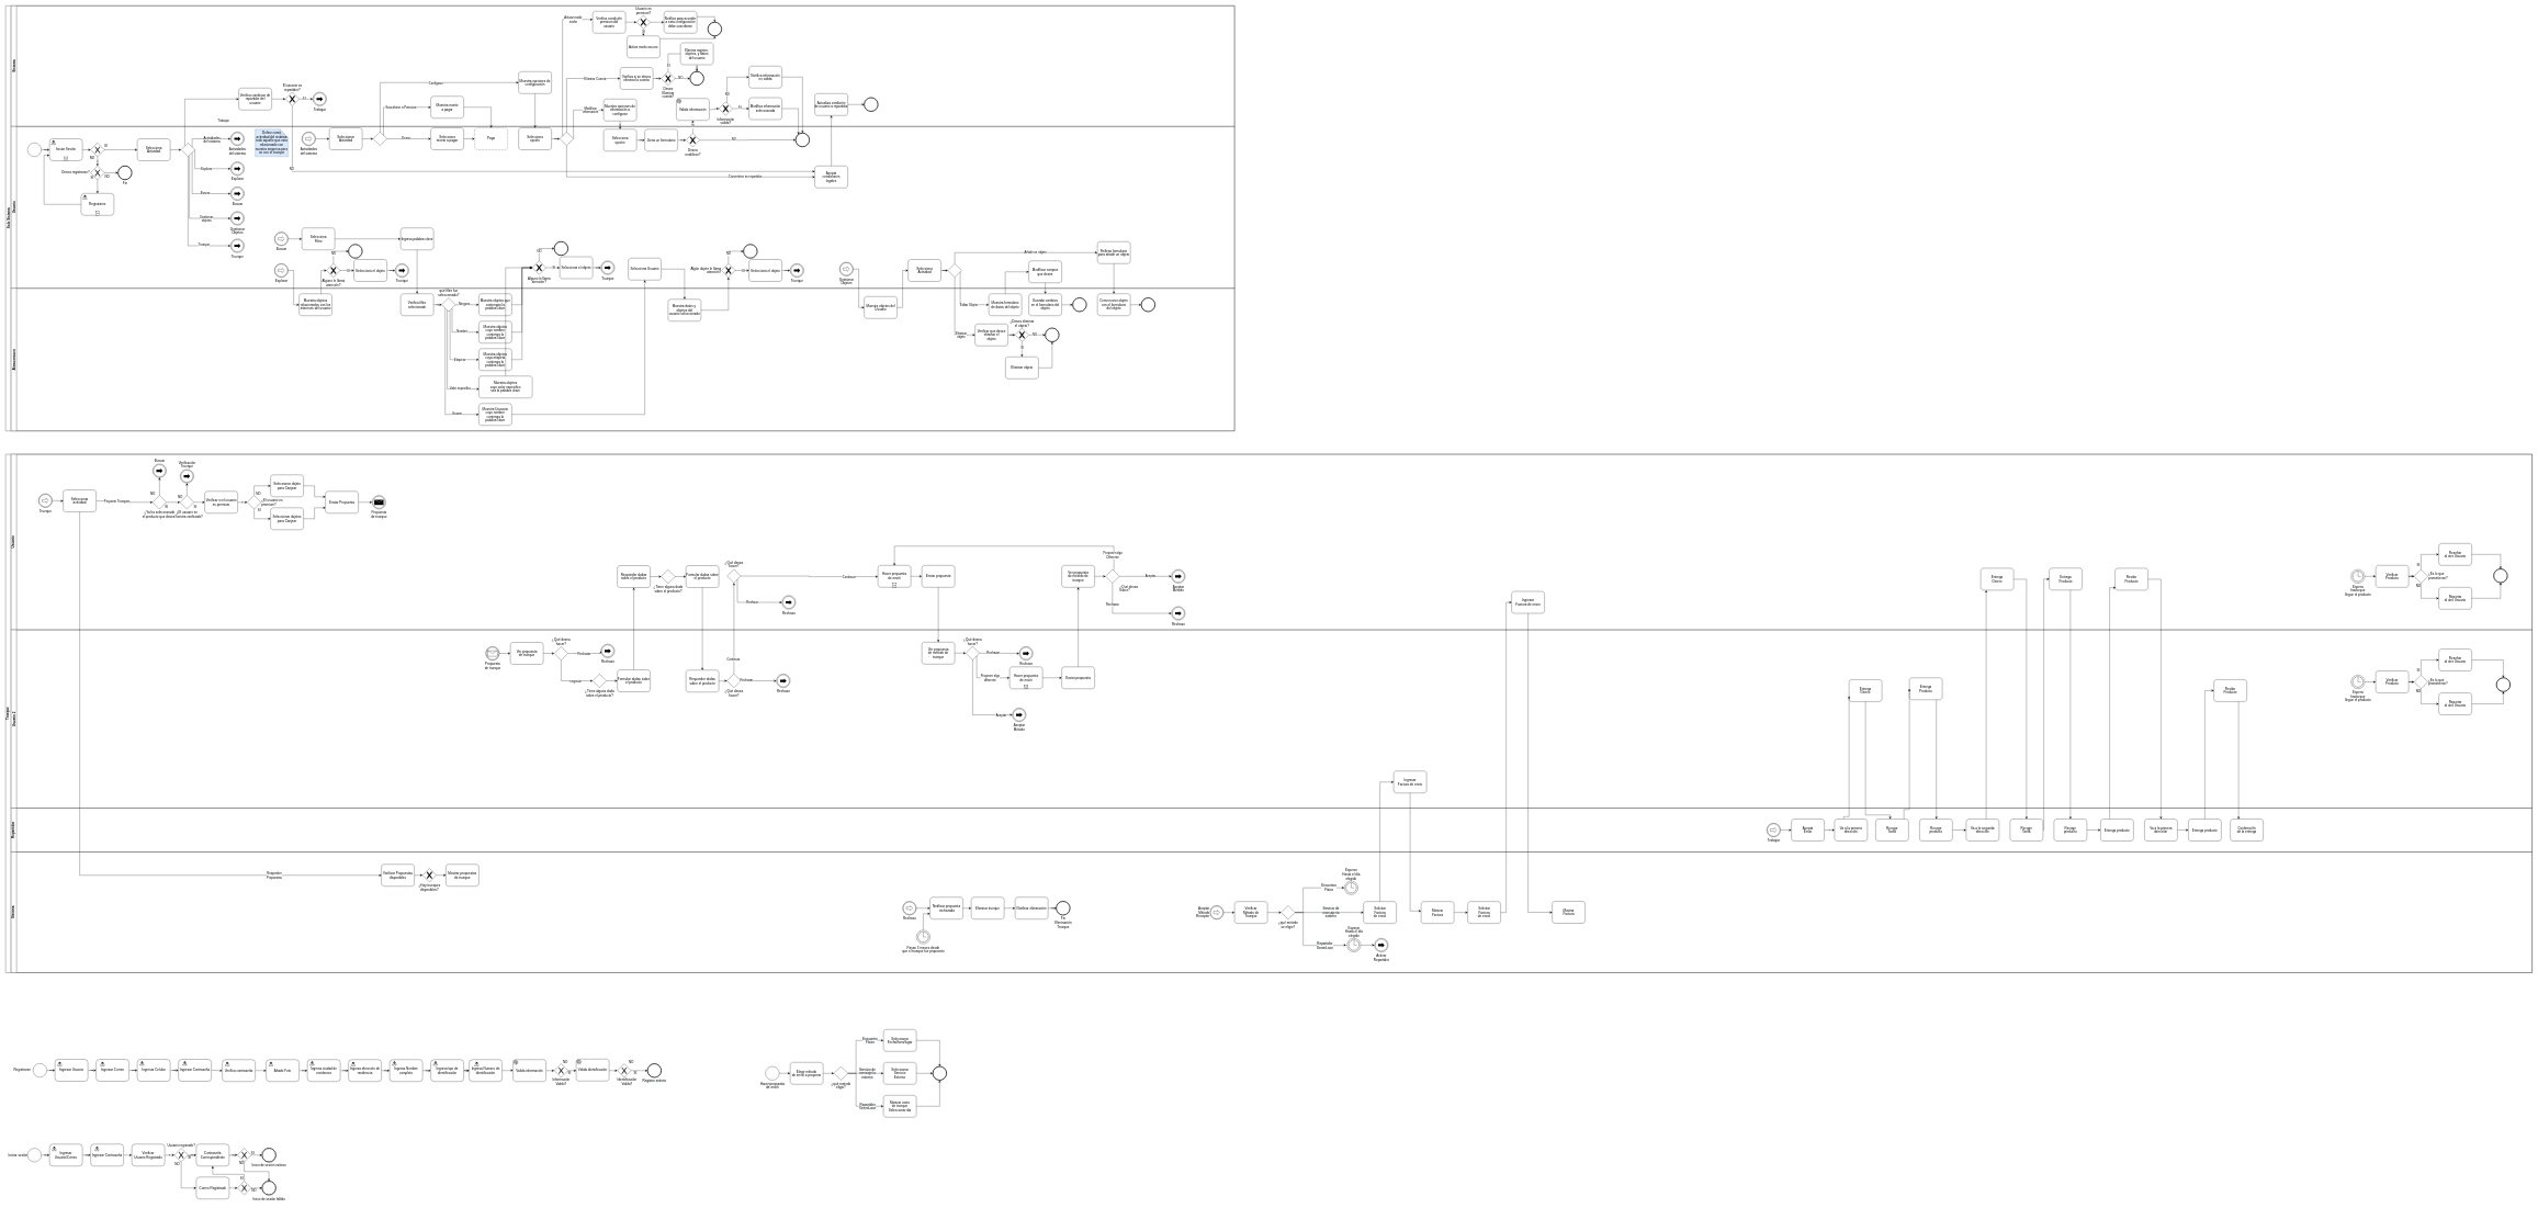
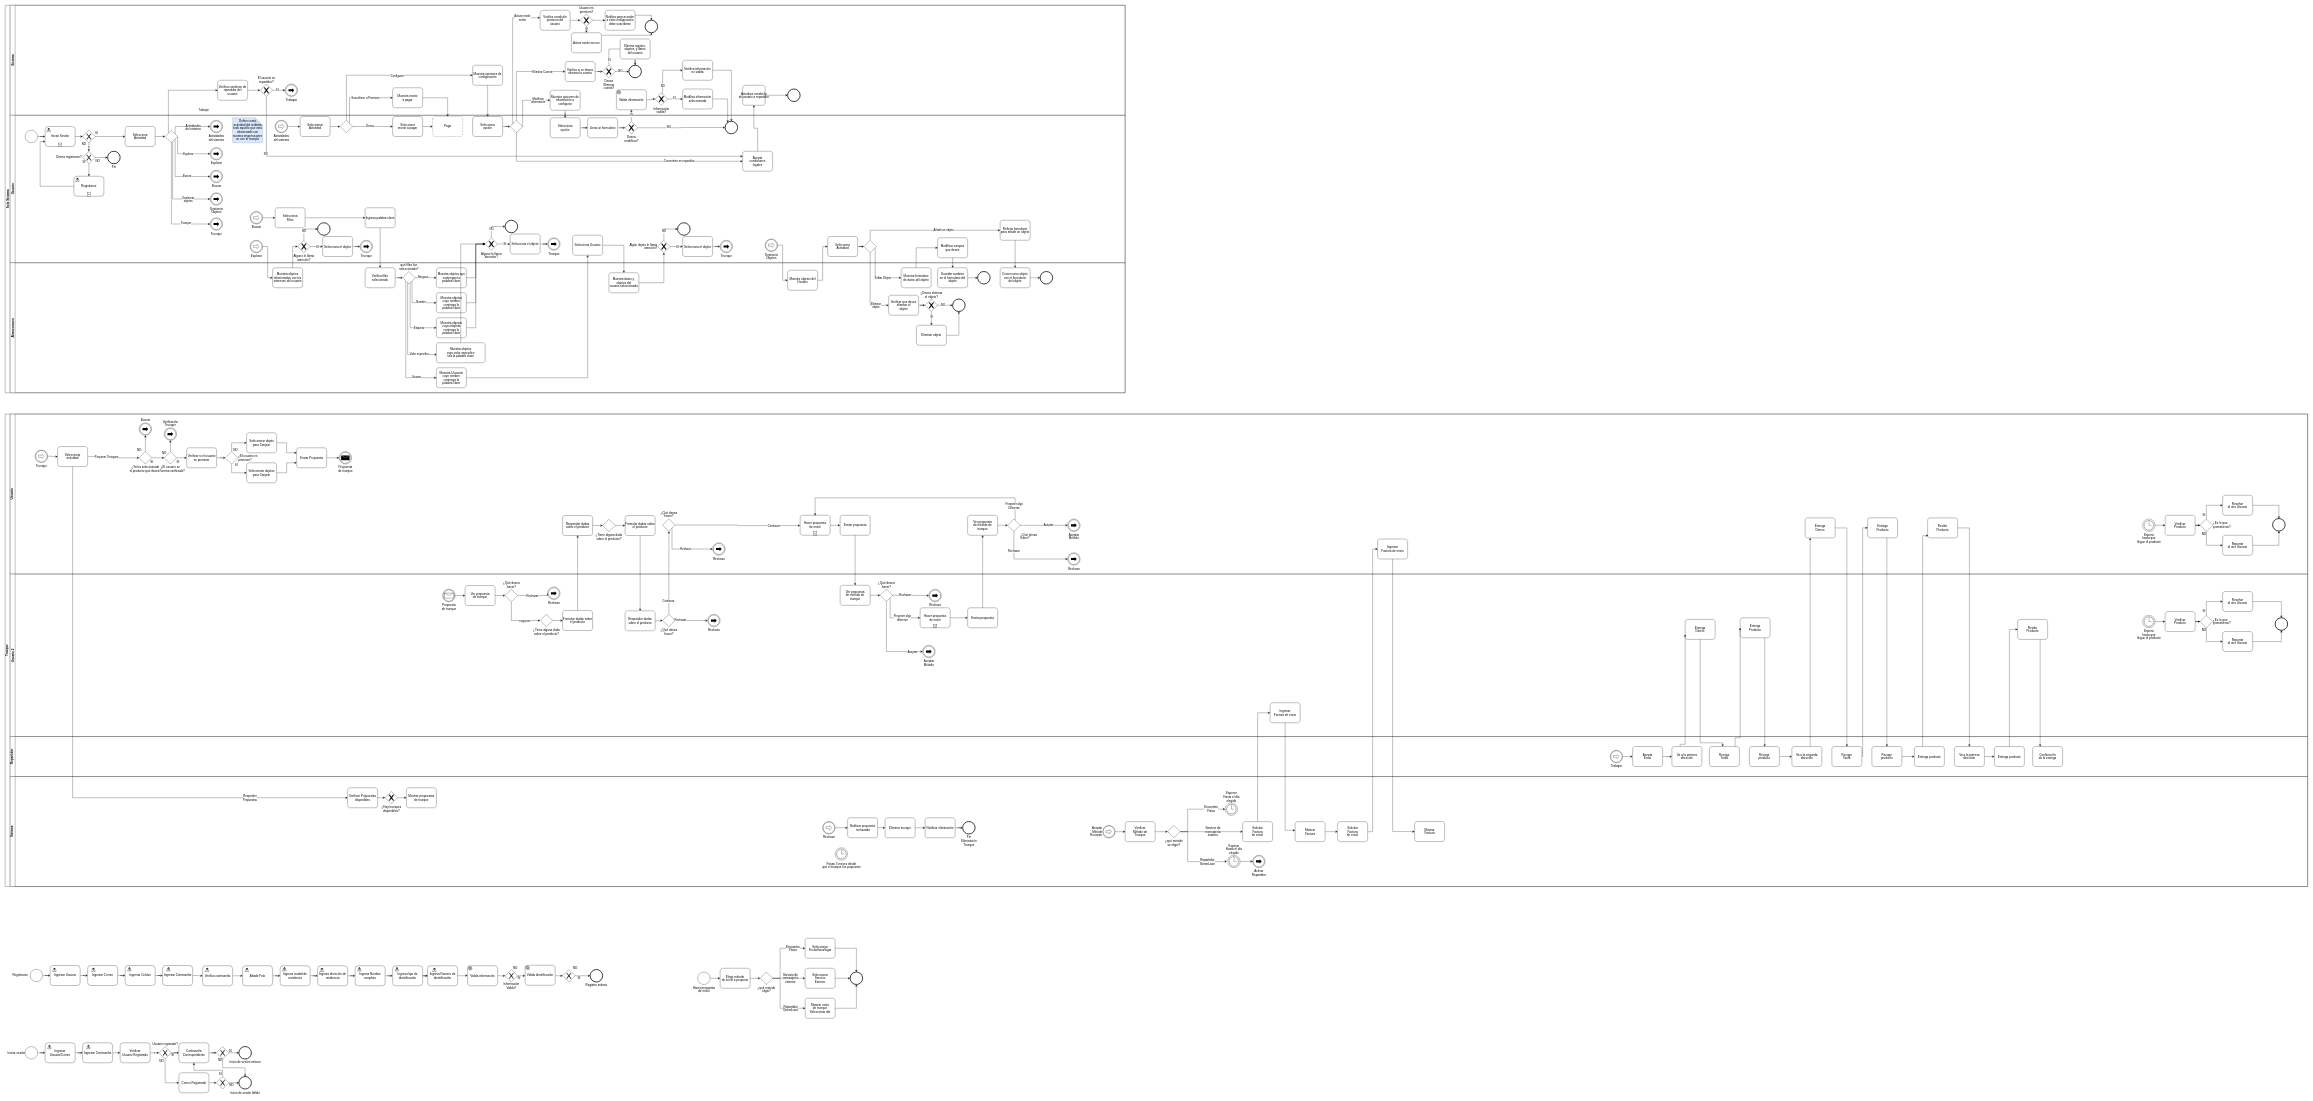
- <mxCell id="224" value="Actualiza condición&#10;de usuario a repartidor" style="points=[[0.25,0,0],[0.5,0,0],[0.75,0,0],[1,0.25,0],[1,0.5,0],[1,0.75,0],[0.75,1,0],[0.5,1,0],[0.25,1,0],[0,0.75,0],[0,0.5,0],[0,0.25,0]];shape=mxgraph.bpmn.task;rectStyle=rounded;size=10;taskMarker=abstract;" vertex="1" parent="210"><mxGeometry x="2930" y="320" width="120" height="80" as="geometry" /></mxCell>
+ <mxCell id="224" value="Actualiza condición&#10;de usuario a repartidor" style="points=[[0.25,0,0],[0.5,0,0],[0.75,0,0],[1,0.25,0],[1,0.5,0],[1,0.75,0],[0.75,1,0],[0.5,1,0],[0.25,1,0],[0,0.75,0],[0,0.5,0],[0,0.25,0]];shape=mxgraph.bpmn.task;rectStyle=rounded;size=10;taskMarker=abstract;" vertex="1" parent="210"><mxGeometry x="2930" y="320" width="90" height="80" as="geometry" /></mxCell>
- <mxCell id="152" style="edgeStyle=orthogonalEdgeStyle;rounded=0;orthogonalLoop=1;jettySize=auto;html=1;entryX=0;entryY=0.75;entryDx=0;entryDy=0;entryPerimeter=0;" edge="1" parent="150" source="153" target="158"><mxGeometry relative="1" as="geometry" /></mxCell>
- <mxCell id="443" value="Identificación&lt;br&gt;Valida?" style="text;html=1;align=center;verticalAlign=middle;resizable=0;points=[];autosize=1;strokeColor=none;" vertex="1" parent="1"><mxGeometry x="2240" y="3927" width="90" height="30" as="geometry" /></mxCell>
